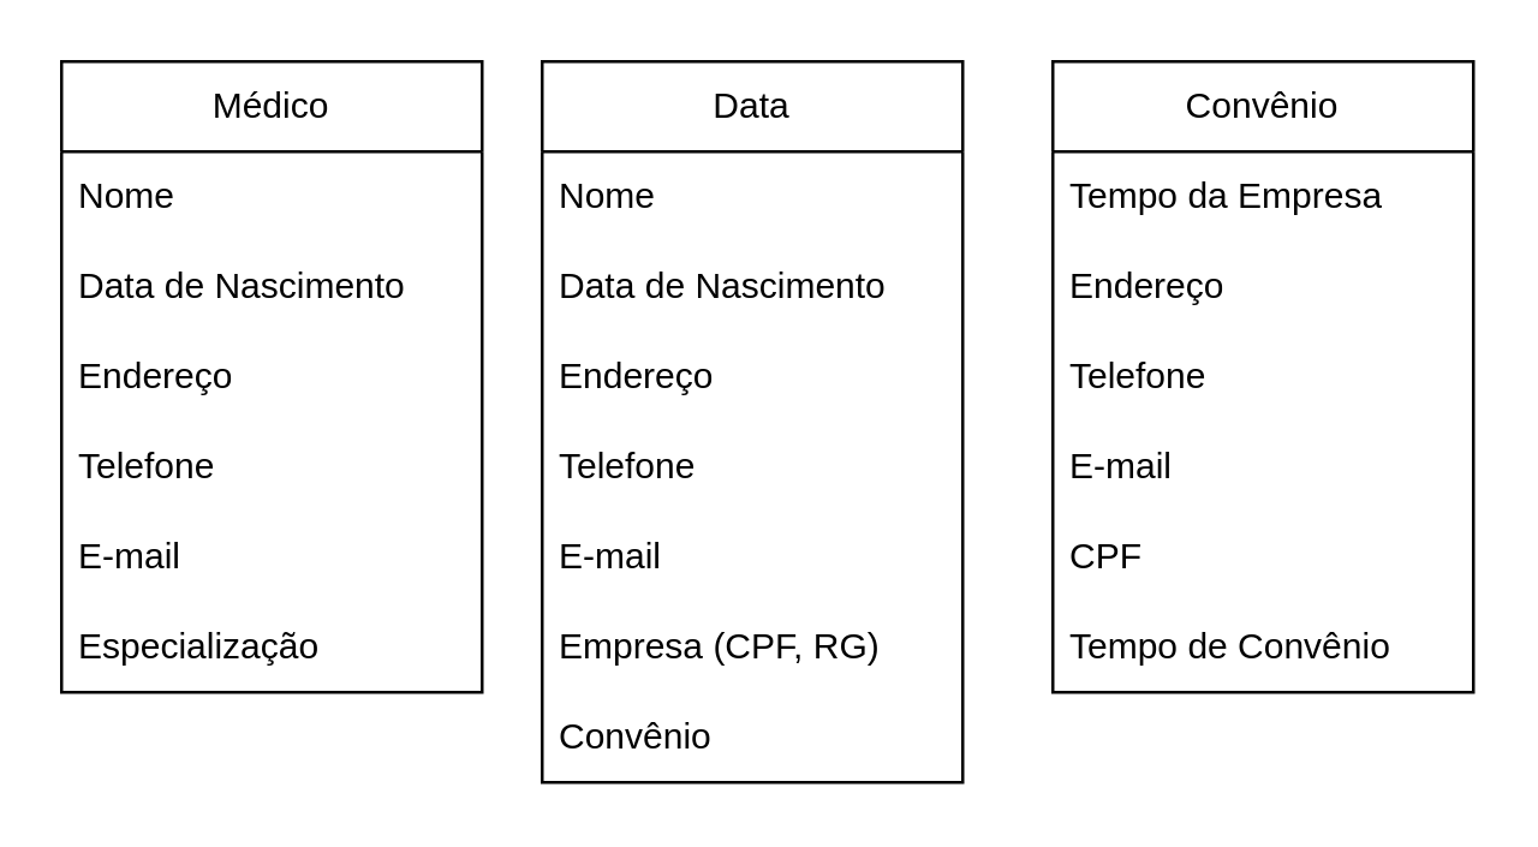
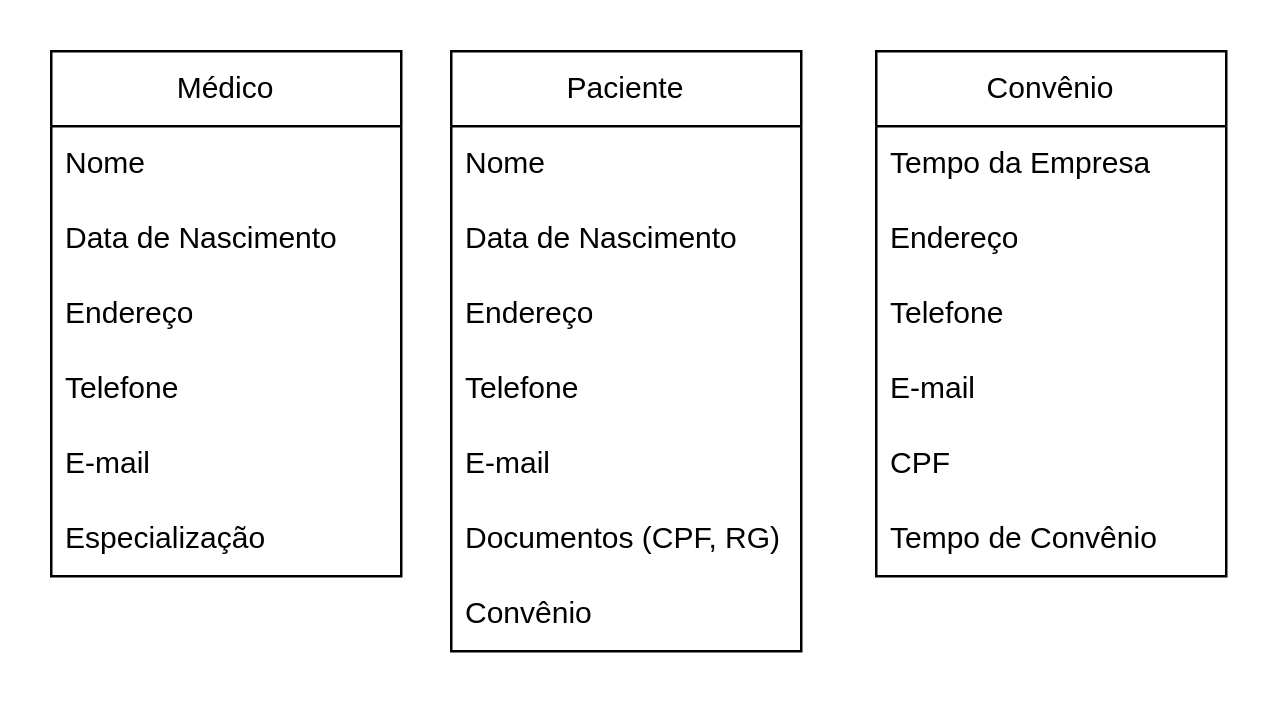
- <mxCell id="9" value="Data" style="swimlane;fontStyle=0;childLayout=stackLayout;horizontal=1;startSize=30;horizontalStack=0;resizeParent=1;resizeParentMax=0;resizeLast=0;collapsible=1;marginBottom=0;whiteSpace=wrap;html=1;" vertex="1" parent="1"><mxGeometry x="180" y="20" width="140" height="240" as="geometry" /></mxCell>
+ <mxCell id="9" value="Paciente" style="swimlane;fontStyle=0;childLayout=stackLayout;horizontal=1;startSize=30;horizontalStack=0;resizeParent=1;resizeParentMax=0;resizeLast=0;collapsible=1;marginBottom=0;whiteSpace=wrap;html=1;" vertex="1" parent="1"><mxGeometry x="180" y="20" width="140" height="240" as="geometry" /></mxCell>
- <mxCell id="15" value="Empresa (CPF, RG)" style="text;strokeColor=none;fillColor=none;align=left;verticalAlign=middle;spacingLeft=4;spacingRight=4;overflow=hidden;points=[[0,0.5],[1,0.5]];portConstraint=eastwest;rotatable=0;whiteSpace=wrap;html=1;" vertex="1" parent="9"><mxGeometry y="180" width="140" height="30" as="geometry" /></mxCell>
+ <mxCell id="15" value="Documentos (CPF, RG)" style="text;strokeColor=none;fillColor=none;align=left;verticalAlign=middle;spacingLeft=4;spacingRight=4;overflow=hidden;points=[[0,0.5],[1,0.5]];portConstraint=eastwest;rotatable=0;whiteSpace=wrap;html=1;" vertex="1" parent="9"><mxGeometry y="180" width="140" height="30" as="geometry" /></mxCell>
